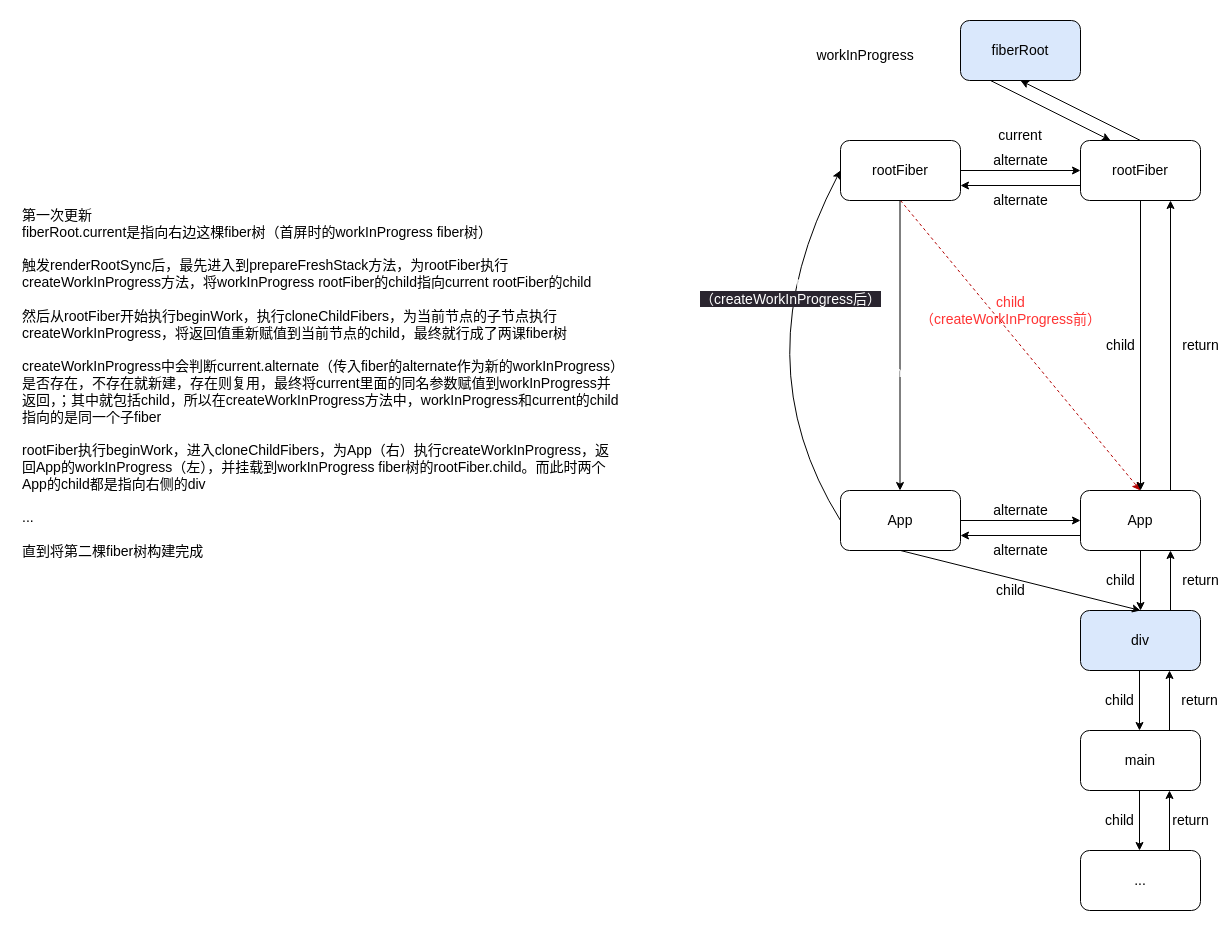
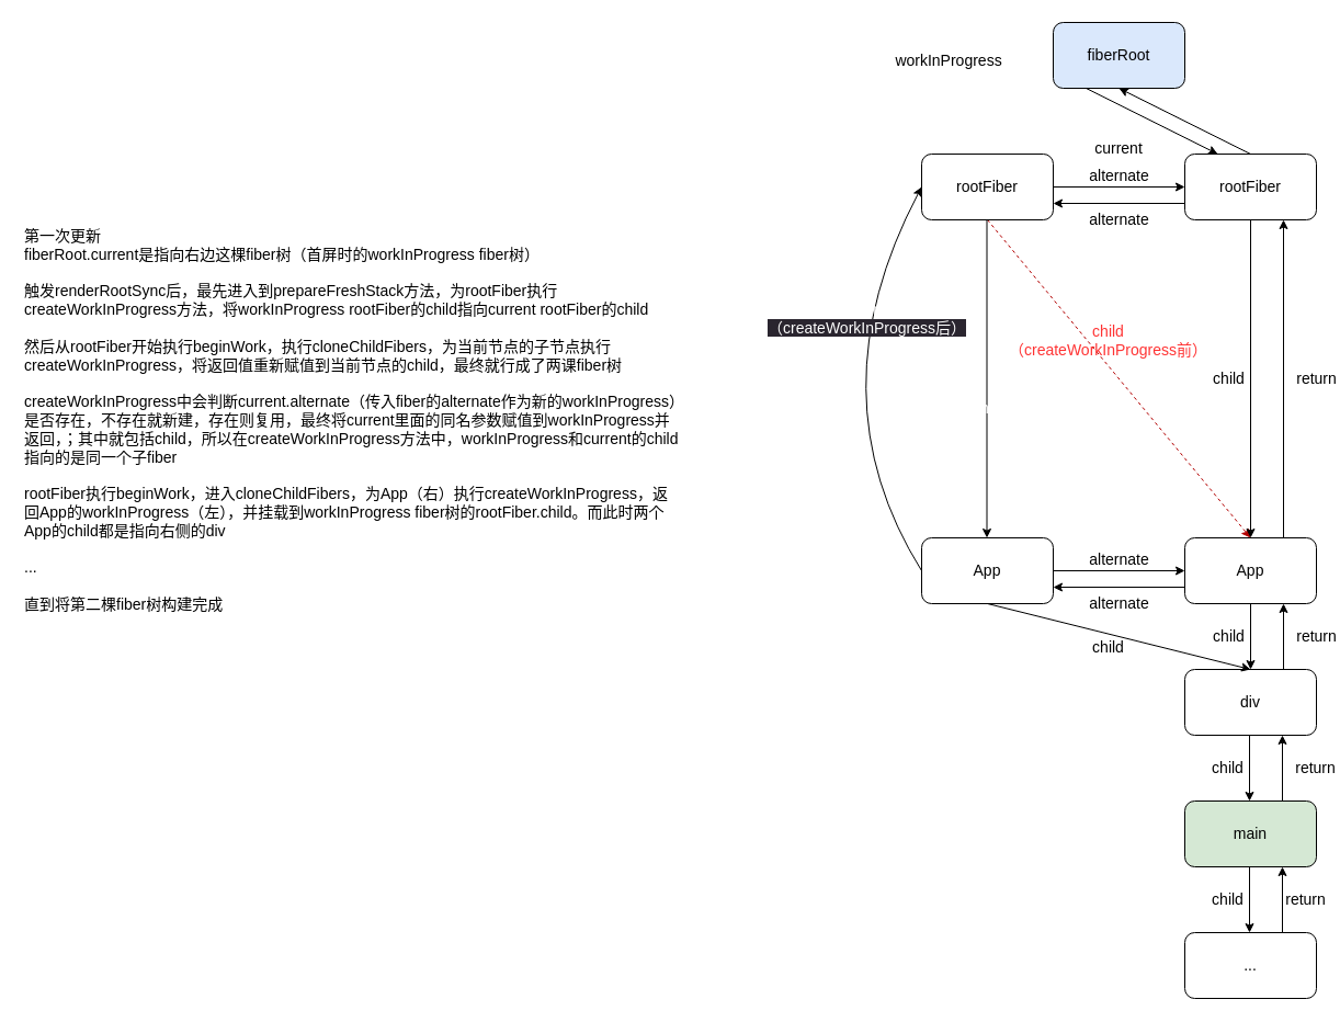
- <mxCell id="15" value="div" style="rounded=1;whiteSpace=wrap;html=1;fontSize=14;fillColor=#dae8fc;" parent="1" vertex="1"><mxGeometry x="1080" y="610" width="120" height="60" as="geometry" /></mxCell>
+ <mxCell id="15" value="div" style="rounded=1;whiteSpace=wrap;html=1;fontSize=14;" parent="1" vertex="1"><mxGeometry x="1080" y="610" width="120" height="60" as="geometry" /></mxCell>
- <mxCell id="16" value="main" style="rounded=1;whiteSpace=wrap;html=1;fontSize=14;" parent="1" vertex="1"><mxGeometry x="1080" y="730" width="120" height="60" as="geometry" /></mxCell>
+ <mxCell id="16" value="main" style="rounded=1;whiteSpace=wrap;html=1;fontSize=14;fillColor=#d5e8d4;" parent="1" vertex="1"><mxGeometry x="1080" y="730" width="120" height="60" as="geometry" /></mxCell>
